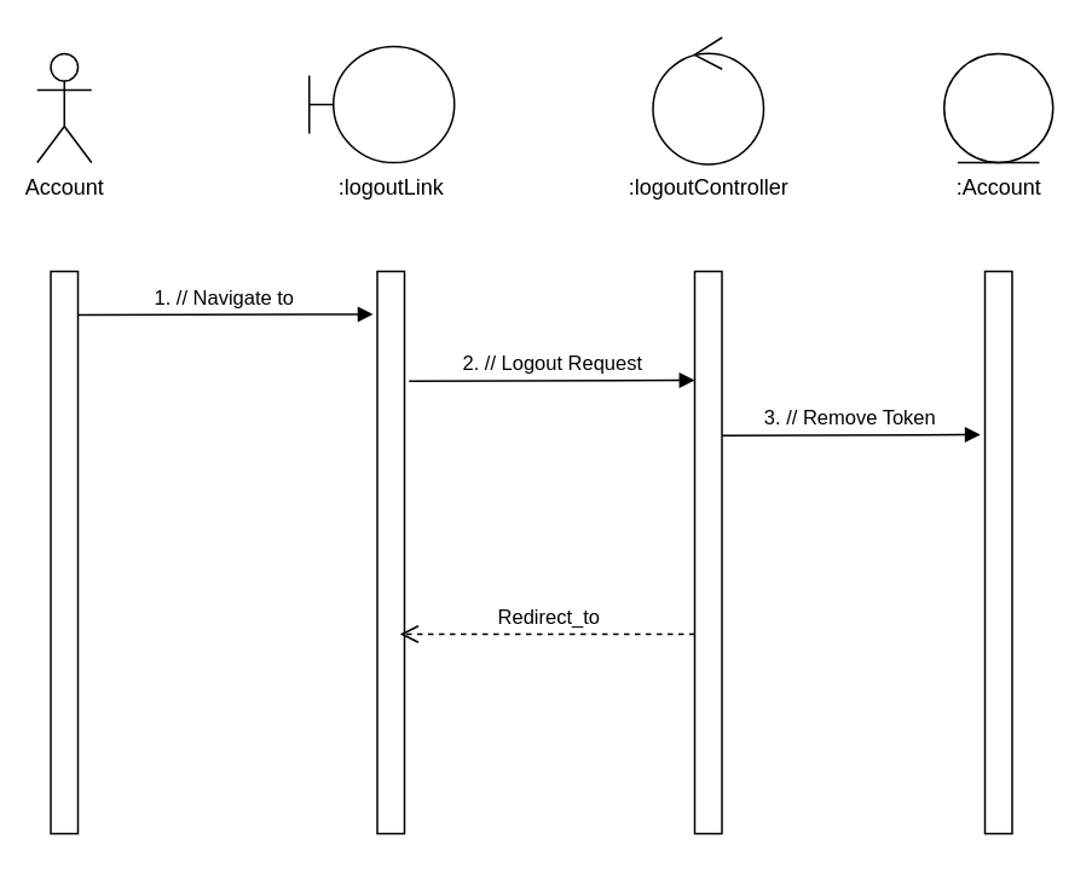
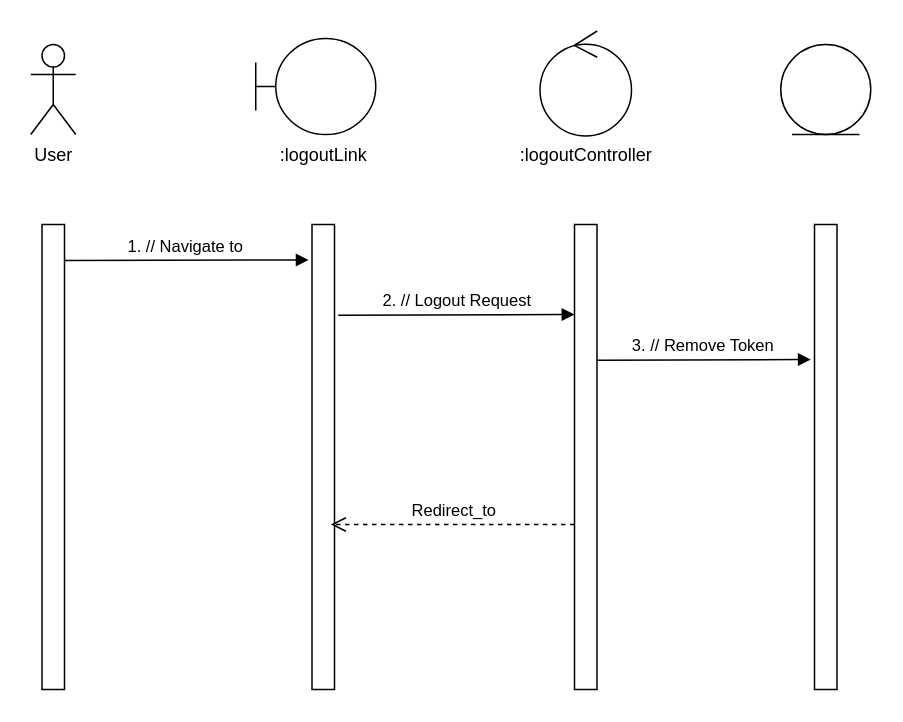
- <mxCell id="11" value=":Account" style="text;html=1;resizable=0;points=[];autosize=1;align=center;verticalAlign=top;spacingTop=-4;" vertex="1" parent="9"><mxGeometry y="64" width="60" height="20" as="geometry" /></mxCell>
- <mxCell id="2" value="Account" style="shape=umlActor;verticalLabelPosition=bottom;labelBackgroundColor=#ffffff;verticalAlign=top;html=1;" vertex="1" parent="1"><mxGeometry x="20" y="29" width="30" height="60" as="geometry" /></mxCell>
+ <mxCell id="2" value="User" style="shape=umlActor;verticalLabelPosition=bottom;labelBackgroundColor=#ffffff;verticalAlign=top;html=1;" vertex="1" parent="1"><mxGeometry x="20" y="29" width="30" height="60" as="geometry" /></mxCell>
